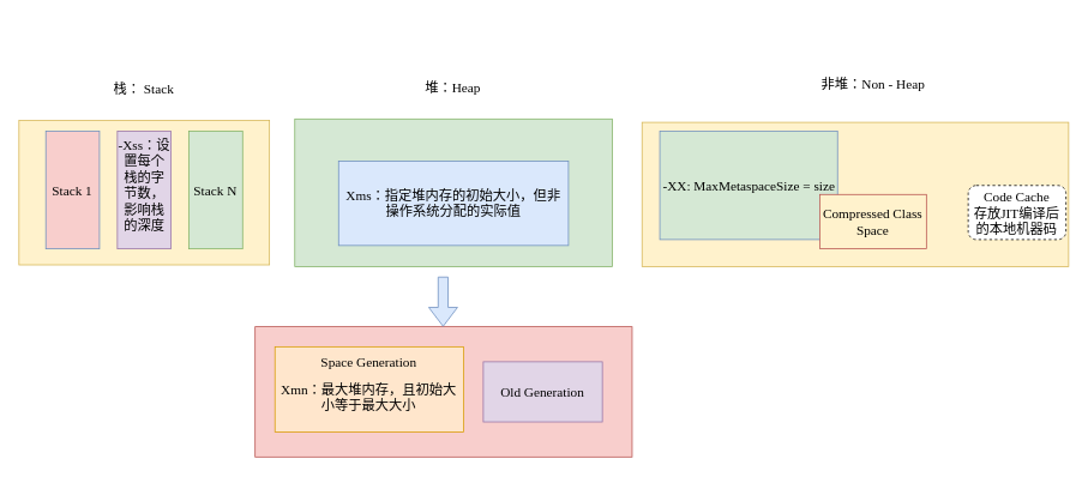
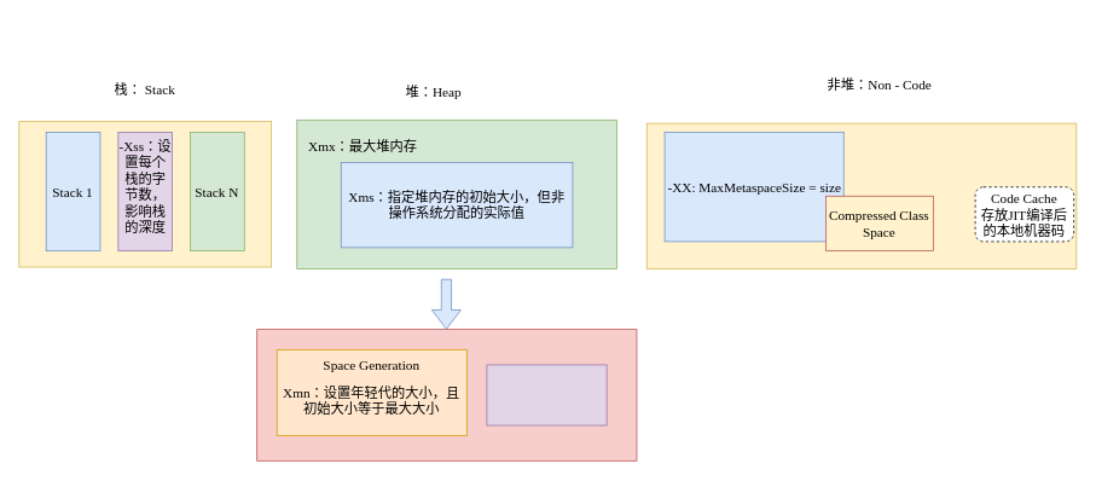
- <mxCell id="27" value="非堆：Non - Heap" style="text;html=1;strokeColor=none;fillColor=none;align=center;verticalAlign=middle;whiteSpace=wrap;rounded=0;fontFamily=Comic Sans MS;fontSize=15;" vertex="1" parent="10"><mxGeometry x="610.817" width="151.817" height="62.4" as="geometry" /></mxCell>
+ <mxCell id="27" value="非堆：Non - Code" style="text;html=1;strokeColor=none;fillColor=none;align=center;verticalAlign=middle;whiteSpace=wrap;rounded=0;fontFamily=Comic Sans MS;fontSize=15;" vertex="1" parent="10"><mxGeometry x="610.817" width="151.817" height="62.4" as="geometry" /></mxCell>
- <mxCell id="26" value="堆：Heap" style="text;html=1;strokeColor=none;fillColor=none;align=center;verticalAlign=middle;whiteSpace=wrap;rounded=0;fontFamily=Comic Sans MS;fontSize=15;" vertex="1" parent="22"><mxGeometry x="91.236" width="170.308" height="46.917" as="geometry" /></mxCell>
+ <mxCell id="26" value="堆：Heap" style="text;html=1;strokeColor=none;fillColor=none;align=center;verticalAlign=middle;whiteSpace=wrap;rounded=0;fontFamily=Comic Sans MS;fontSize=15;" vertex="1" parent="22"><mxGeometry x="66.236" y="5" width="170.308" height="46.917" as="geometry" /></mxCell>
+ <mxCell id="25" value="Xmx：最大堆内存" style="text;html=1;strokeColor=none;fillColor=none;align=center;verticalAlign=middle;whiteSpace=wrap;rounded=0;fontFamily=Comic Sans MS;fontSize=15;" vertex="1" parent="22"><mxGeometry x="12.165" y="70.376" width="121.648" height="35.188" as="geometry" /></mxCell>
- <mxCell id="19" value="-XX: MaxMetaspaceSize = size" style="rounded=0;whiteSpace=wrap;html=1;fillColor=#d5e8d4;strokeColor=#6c8ebf;fontFamily=Comic Sans MS;fontSize=15;" vertex="1" parent="17"><mxGeometry x="19.752" y="50.143" width="197.52" height="120.343" as="geometry" /></mxCell>
+ <mxCell id="19" value="-XX: MaxMetaspaceSize = size" style="rounded=0;whiteSpace=wrap;html=1;fillColor=#dae8fc;strokeColor=#6c8ebf;fontFamily=Comic Sans MS;fontSize=15;" vertex="1" parent="17"><mxGeometry x="19.752" y="50.143" width="197.52" height="120.343" as="geometry" /></mxCell>
- <mxCell id="5" value="Stack 1" style="rounded=0;whiteSpace=wrap;html=1;shadow=0;fillColor=#f8cecc;strokeColor=#6c8ebf;fontFamily=Comic Sans MS;fontSize=15;" vertex="1" parent="3"><mxGeometry x="23.723" y="94.515" width="59.65" height="130.853" as="geometry" /></mxCell>
+ <mxCell id="5" value="Stack 1" style="rounded=0;whiteSpace=wrap;html=1;shadow=0;fillColor=#dae8fc;strokeColor=#6c8ebf;fontFamily=Comic Sans MS;fontSize=15;" vertex="1" parent="3"><mxGeometry x="23.723" y="94.515" width="59.65" height="130.853" as="geometry" /></mxCell>
- <mxCell id="12" value="&lt;br style=&quot;font-size: 15px;&quot;&gt;Xmn：最大堆内存，且初始大小等于最大大小" style="rounded=0;whiteSpace=wrap;html=1;fillColor=#ffe6cc;strokeColor=#d79b00;fontFamily=Comic Sans MS;fontSize=15;" vertex="1" parent="10"><mxGeometry x="22.049" y="323.143" width="209.463" height="94.714" as="geometry" /></mxCell>
+ <mxCell id="12" value="&lt;br style=&quot;font-size: 15px;&quot;&gt;Xmn：设置年轻代的大小，且初始大小等于最大大小" style="rounded=0;whiteSpace=wrap;html=1;fillColor=#ffe6cc;strokeColor=#d79b00;fontFamily=Comic Sans MS;fontSize=15;" vertex="1" parent="10"><mxGeometry x="22.049" y="323.143" width="209.463" height="94.714" as="geometry" /></mxCell>
- <mxCell id="15" value="Old Generation" style="text;html=1;strokeColor=none;fillColor=none;align=center;verticalAlign=middle;whiteSpace=wrap;rounded=0;fontFamily=Comic Sans MS;fontSize=15;" vertex="1" parent="10"><mxGeometry x="259.073" y="356.571" width="121.268" height="33.429" as="geometry" /></mxCell>
